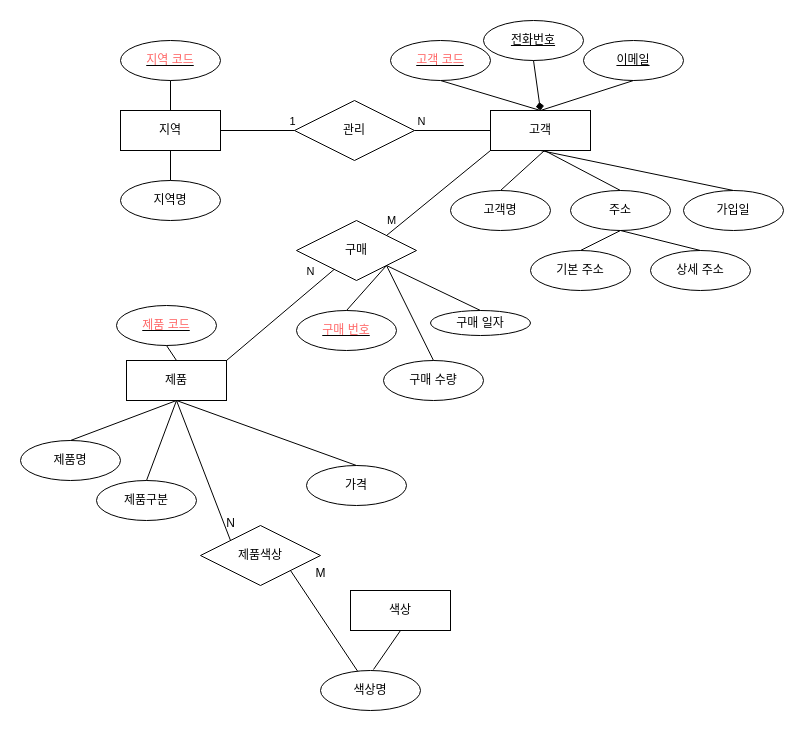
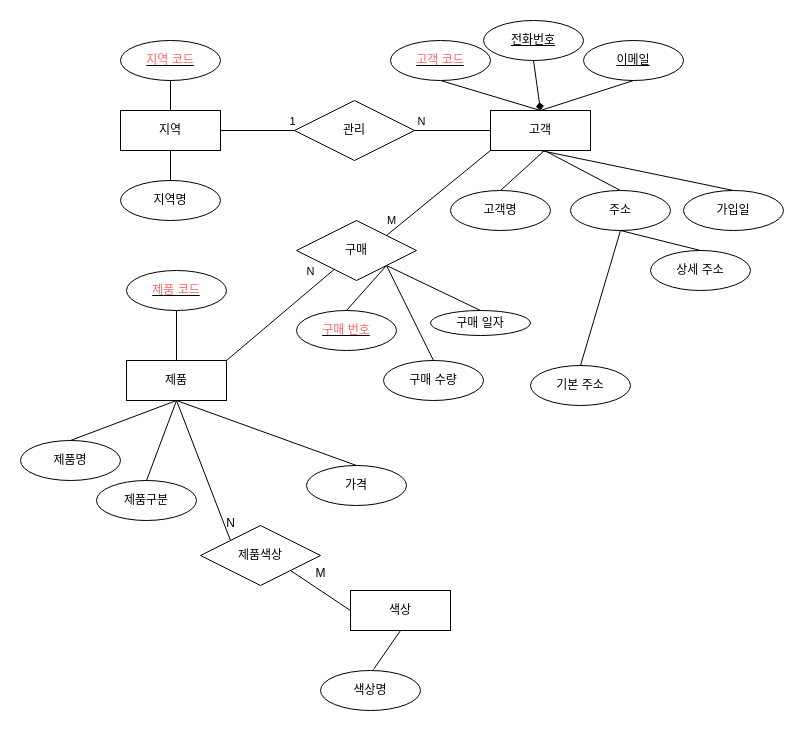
- <mxCell id="31" value="기본 주소" style="ellipse;whiteSpace=wrap;html=1;align=center;" parent="1" vertex="1"><mxGeometry x="530" y="250" width="100" height="40" as="geometry" /></mxCell>
+ <mxCell id="31" value="기본 주소" style="ellipse;whiteSpace=wrap;html=1;align=center;" parent="1" vertex="1"><mxGeometry x="530" y="365" width="100" height="40" as="geometry" /></mxCell>
- <mxCell id="22" value="&lt;font color=&quot;#ff6666&quot;&gt;제품 코드&lt;/font&gt;" style="ellipse;whiteSpace=wrap;html=1;align=center;fontStyle=4;" parent="1" vertex="1"><mxGeometry x="116" y="305" width="100" height="40" as="geometry" /></mxCell>
+ <mxCell id="22" value="&lt;font color=&quot;#ff6666&quot;&gt;제품 코드&lt;/font&gt;" style="ellipse;whiteSpace=wrap;html=1;align=center;fontStyle=4;" parent="1" vertex="1"><mxGeometry x="126" y="270" width="100" height="40" as="geometry" /></mxCell>
- <mxCell id="54" value="" style="endArrow=none;html=1;rounded=0;exitX=1;exitY=1;exitDx=0;exitDy=0;" edge="1" parent="1" source="53" target="51"><mxGeometry width="50" height="50" relative="1" as="geometry"><mxPoint x="440" y="440" as="sourcePoint" /><mxPoint x="490" y="390" as="targetPoint" /></mxGeometry></mxCell>
+ <mxCell id="54" value="" style="endArrow=none;html=1;rounded=0;exitX=1;exitY=1;exitDx=0;exitDy=0;entryX=0;entryY=0.5;entryDx=0;entryDy=0;" edge="1" parent="1" source="53" target="50"><mxGeometry width="50" height="50" relative="1" as="geometry"><mxPoint x="440" y="440" as="sourcePoint" /><mxPoint x="490" y="390" as="targetPoint" /></mxGeometry></mxCell>
